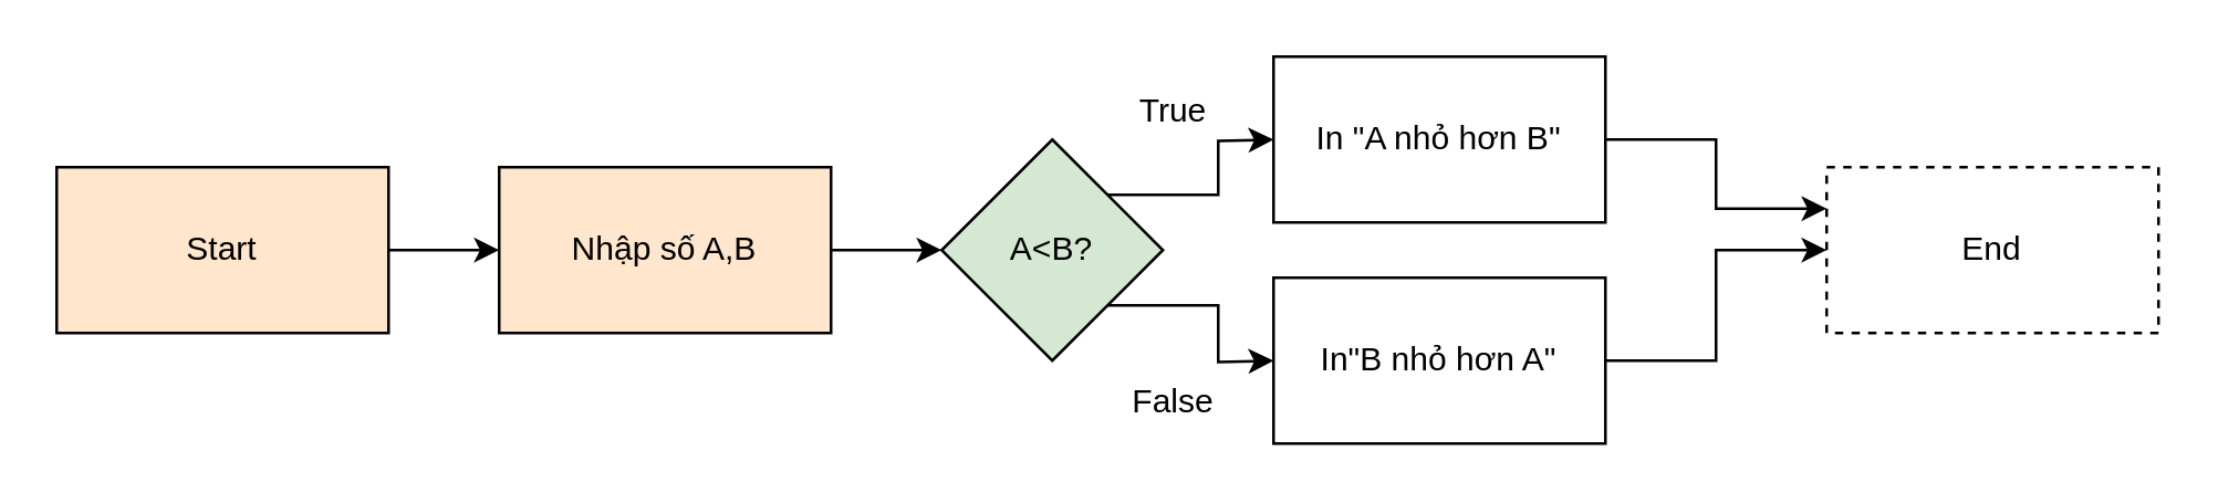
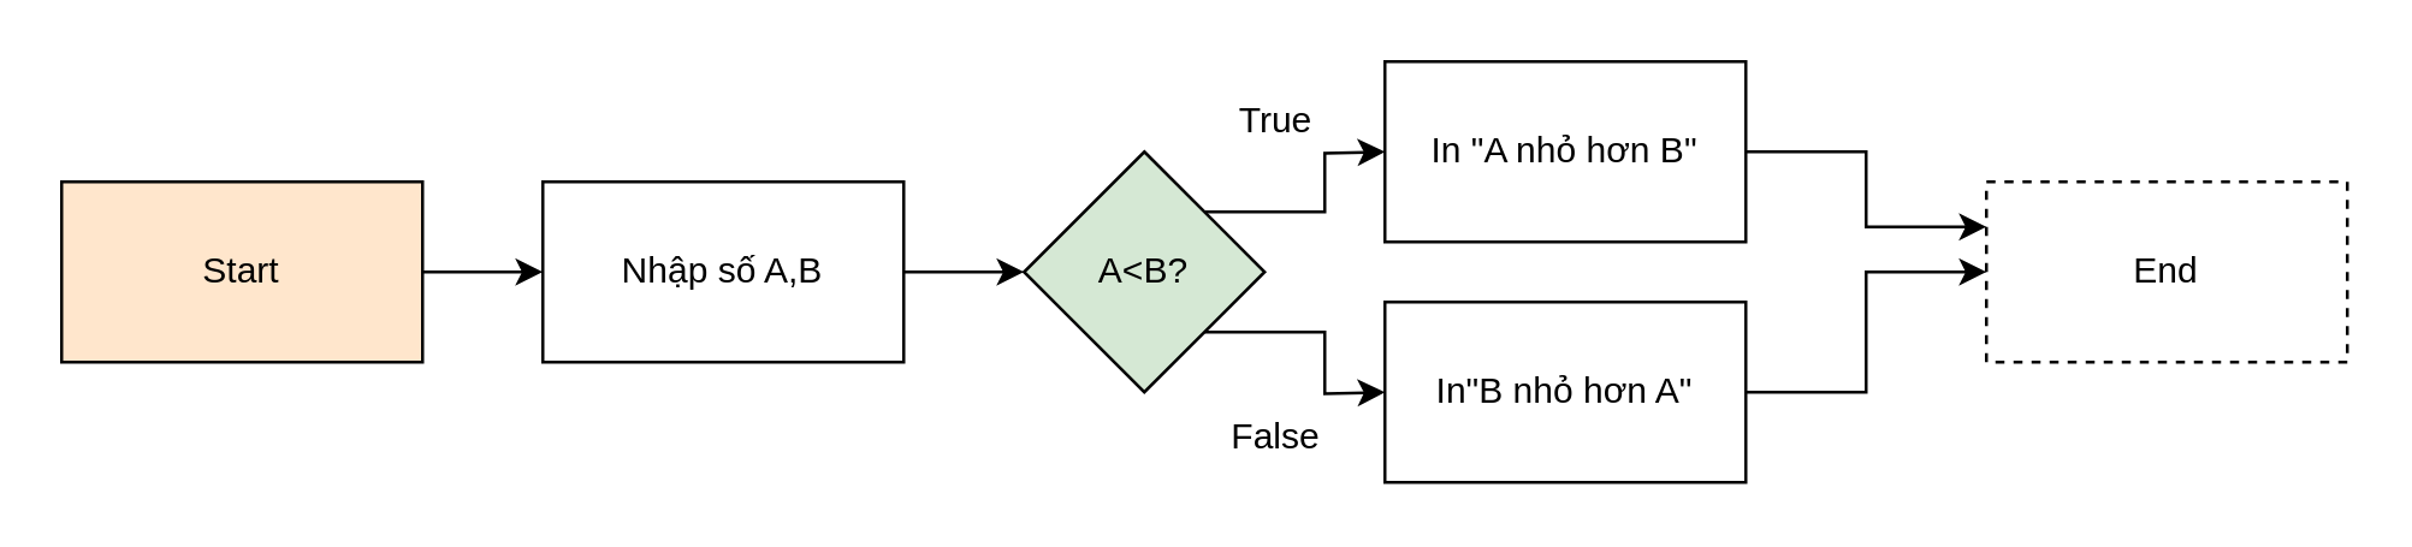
- <mxCell id="6" value="Nhập số A,B" style="rounded=0;whiteSpace=wrap;html=1;fillColor=#ffe6cc;" vertex="1" parent="1"><mxGeometry x="180" y="60" width="120" height="60" as="geometry" /></mxCell>
+ <mxCell id="6" value="Nhập số A,B" style="rounded=0;whiteSpace=wrap;html=1;" vertex="1" parent="1"><mxGeometry x="180" y="60" width="120" height="60" as="geometry" /></mxCell>
